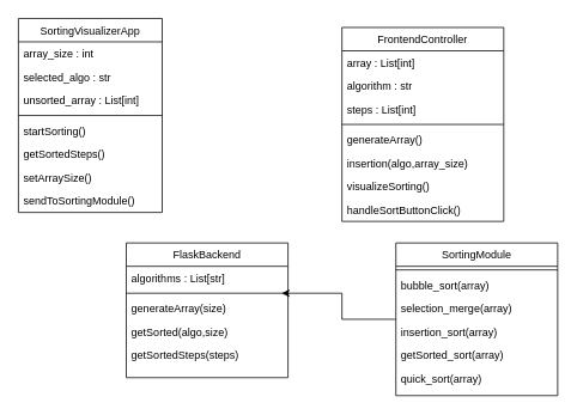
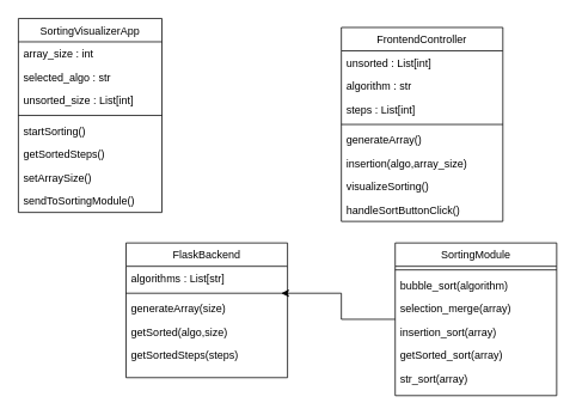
- <mxCell id="12" value="array : List[int]" style="text;align=left;verticalAlign=top;spacingLeft=4;spacingRight=4;overflow=hidden;rotatable=0;points=[[0,0.5],[1,0.5]];portConstraint=eastwest;" vertex="1" parent="11"><mxGeometry y="26" width="180" height="26" as="geometry" /></mxCell>
+ <mxCell id="12" value="unsorted : List[int]" style="text;align=left;verticalAlign=top;spacingLeft=4;spacingRight=4;overflow=hidden;rotatable=0;points=[[0,0.5],[1,0.5]];portConstraint=eastwest;" vertex="1" parent="11"><mxGeometry y="26" width="180" height="26" as="geometry" /></mxCell>
- <mxCell id="5" value="unsorted_array : List[int]" style="text;align=left;verticalAlign=top;spacingLeft=4;spacingRight=4;overflow=hidden;rotatable=0;points=[[0,0.5],[1,0.5]];portConstraint=eastwest;rounded=0;shadow=0;html=0;" parent="2" vertex="1"><mxGeometry y="78" width="160" height="26" as="geometry" /></mxCell>
+ <mxCell id="5" value="unsorted_size : List[int]" style="text;align=left;verticalAlign=top;spacingLeft=4;spacingRight=4;overflow=hidden;rotatable=0;points=[[0,0.5],[1,0.5]];portConstraint=eastwest;rounded=0;shadow=0;html=0;" parent="2" vertex="1"><mxGeometry y="78" width="160" height="26" as="geometry" /></mxCell>
- <mxCell id="28" value="bubble_sort(array)" style="text;align=left;verticalAlign=top;spacingLeft=4;spacingRight=4;overflow=hidden;rotatable=0;points=[[0,0.5],[1,0.5]];portConstraint=eastwest;" vertex="1" parent="26"><mxGeometry y="34" width="180" height="26" as="geometry" /></mxCell>
+ <mxCell id="28" value="bubble_sort(algorithm)" style="text;align=left;verticalAlign=top;spacingLeft=4;spacingRight=4;overflow=hidden;rotatable=0;points=[[0,0.5],[1,0.5]];portConstraint=eastwest;" vertex="1" parent="26"><mxGeometry y="34" width="180" height="26" as="geometry" /></mxCell>
- <mxCell id="32" value="quick_sort(array)" style="text;align=left;verticalAlign=top;spacingLeft=4;spacingRight=4;overflow=hidden;rotatable=0;points=[[0,0.5],[1,0.5]];portConstraint=eastwest;" vertex="1" parent="26"><mxGeometry y="138" width="180" height="26" as="geometry" /></mxCell>
+ <mxCell id="32" value="str_sort(array)" style="text;align=left;verticalAlign=top;spacingLeft=4;spacingRight=4;overflow=hidden;rotatable=0;points=[[0,0.5],[1,0.5]];portConstraint=eastwest;" vertex="1" parent="26"><mxGeometry y="138" width="180" height="26" as="geometry" /></mxCell>
